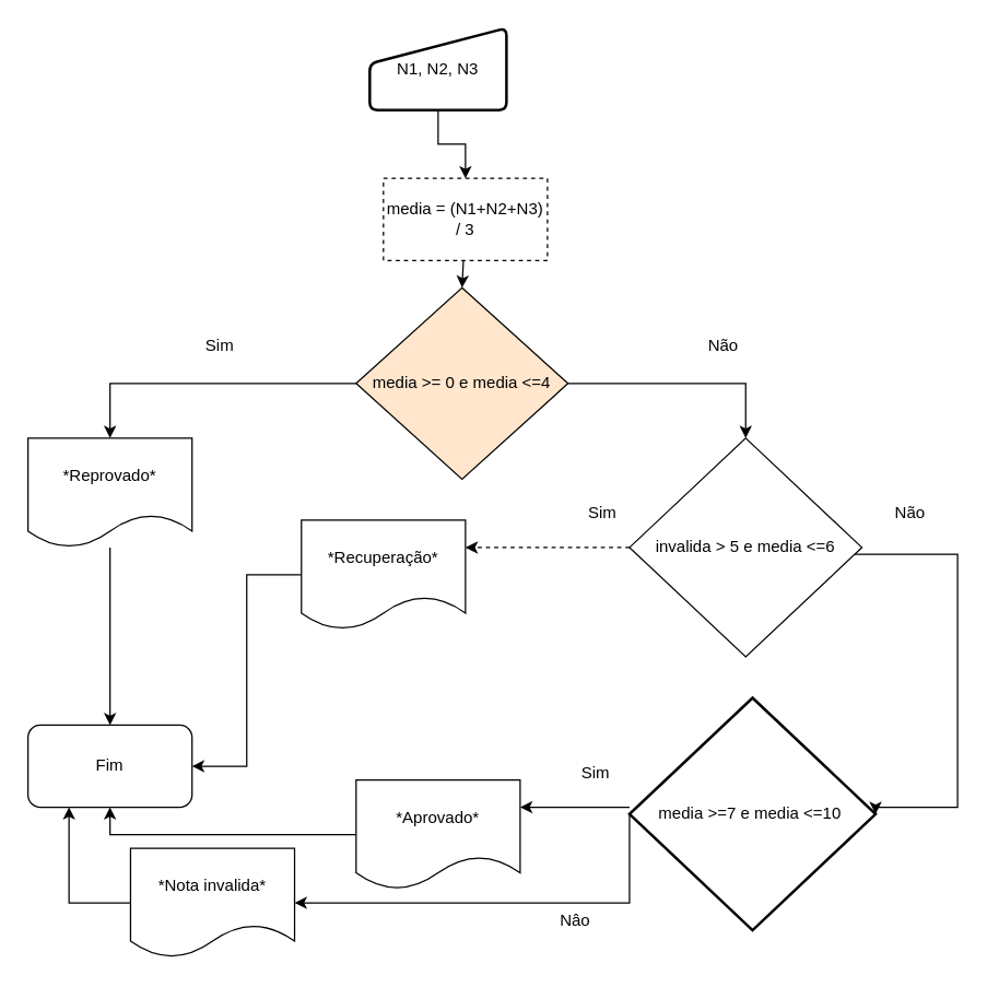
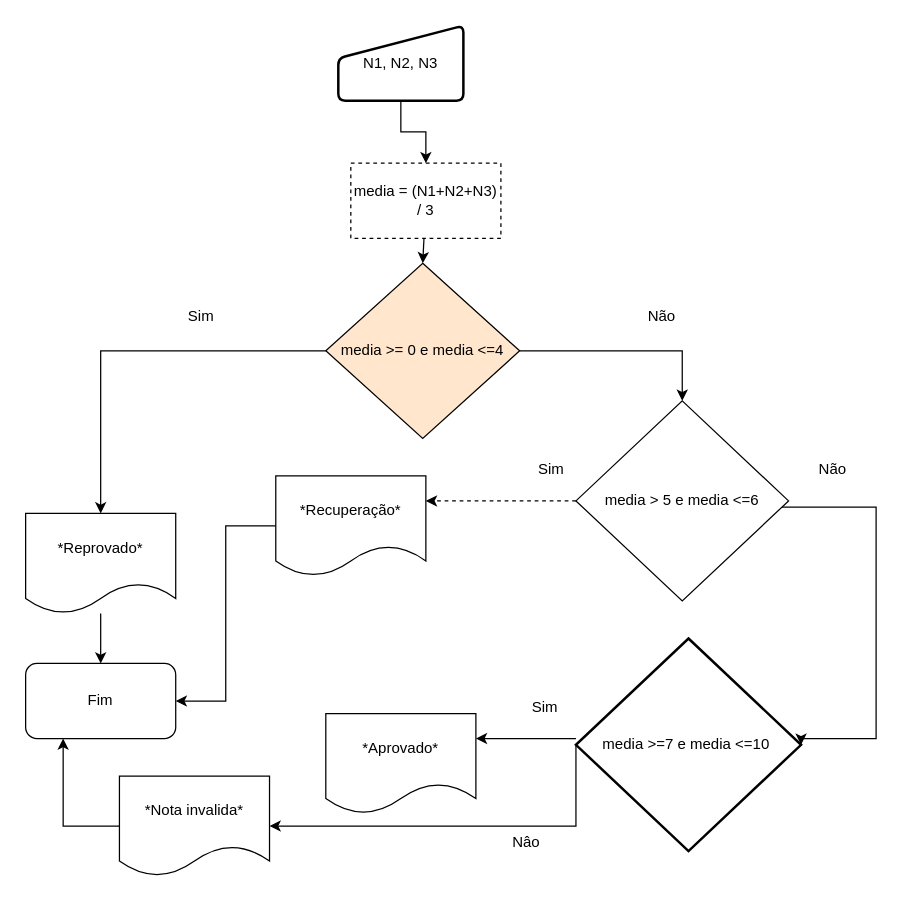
- <mxCell id="8" value="*Reprovado*" style="shape=document;whiteSpace=wrap;html=1;boundedLbl=1;labelBackgroundColor=none;" vertex="1" parent="1"><mxGeometry x="20" y="320" width="120" height="80" as="geometry" /></mxCell>
+ <mxCell id="8" value="*Reprovado*" style="shape=document;whiteSpace=wrap;html=1;boundedLbl=1;labelBackgroundColor=none;" vertex="1" parent="1"><mxGeometry x="20" y="410" width="120" height="80" as="geometry" /></mxCell>
- <mxCell id="15" value="invalida &amp;gt; 5 e media &amp;lt;=6" style="rhombus;whiteSpace=wrap;html=1;labelBackgroundColor=none;" vertex="1" parent="1"><mxGeometry x="460" y="320" width="170" height="160" as="geometry" /></mxCell>
+ <mxCell id="15" value="media &amp;gt; 5 e media &amp;lt;=6" style="rhombus;whiteSpace=wrap;html=1;labelBackgroundColor=none;" vertex="1" parent="1"><mxGeometry x="460" y="320" width="170" height="160" as="geometry" /></mxCell>
- <mxCell id="23" style="edgeStyle=orthogonalEdgeStyle;rounded=0;orthogonalLoop=1;jettySize=auto;html=1;entryX=0.5;entryY=1;entryDx=0;entryDy=0;labelBackgroundColor=none;fontColor=default;" edge="1" parent="1" source="24" target="26"><mxGeometry relative="1" as="geometry" /></mxCell>
